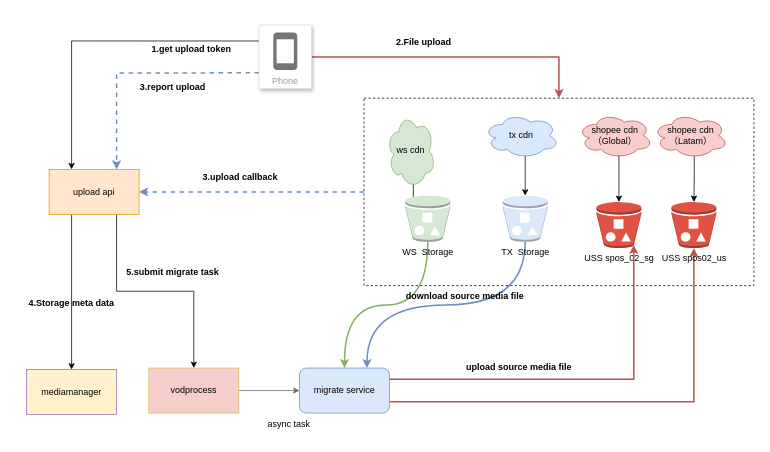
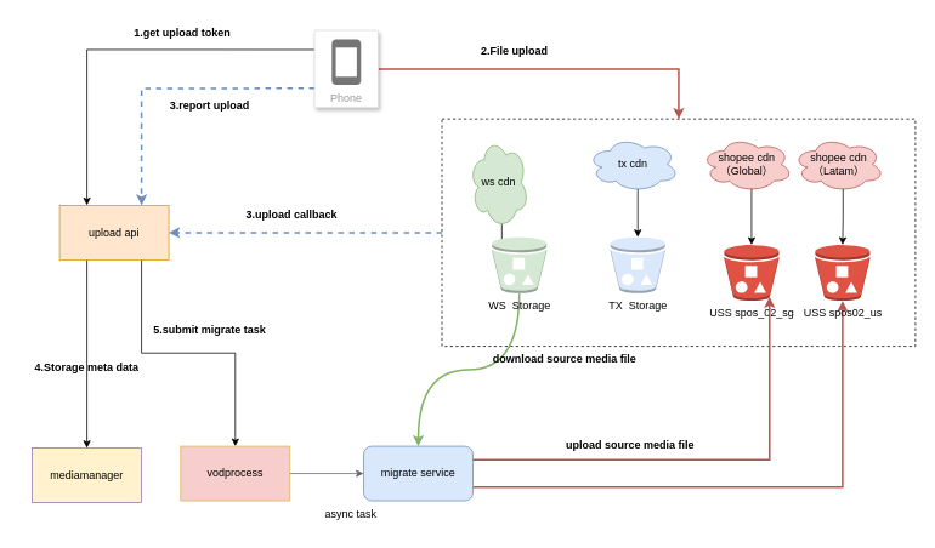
- <mxCell id="24" value="&lt;b&gt;1.get upload token&lt;/b&gt;" style="text;html=1;strokeColor=none;fillColor=none;align=center;verticalAlign=middle;whiteSpace=wrap;rounded=0;" vertex="1" parent="1"><mxGeometry x="180" y="50" width="150" height="30" as="geometry" /></mxCell>
+ <mxCell id="24" value="&lt;b&gt;1.get upload token&lt;/b&gt;" style="text;html=1;strokeColor=none;fillColor=none;align=center;verticalAlign=middle;whiteSpace=wrap;rounded=0;" vertex="1" parent="1"><mxGeometry x="125" y="20" width="150" height="30" as="geometry" /></mxCell>
- <mxCell id="19" style="edgeStyle=orthogonalEdgeStyle;rounded=0;orthogonalLoop=1;jettySize=auto;html=1;exitX=0.5;exitY=1;exitDx=0;exitDy=0;exitPerimeter=0;entryX=0.75;entryY=0;entryDx=0;entryDy=0;curved=1;fillColor=#dae8fc;strokeColor=#6c8ebf;strokeWidth=2;" edge="1" parent="1" source="20" target="29"><mxGeometry relative="1" as="geometry" /></mxCell>
